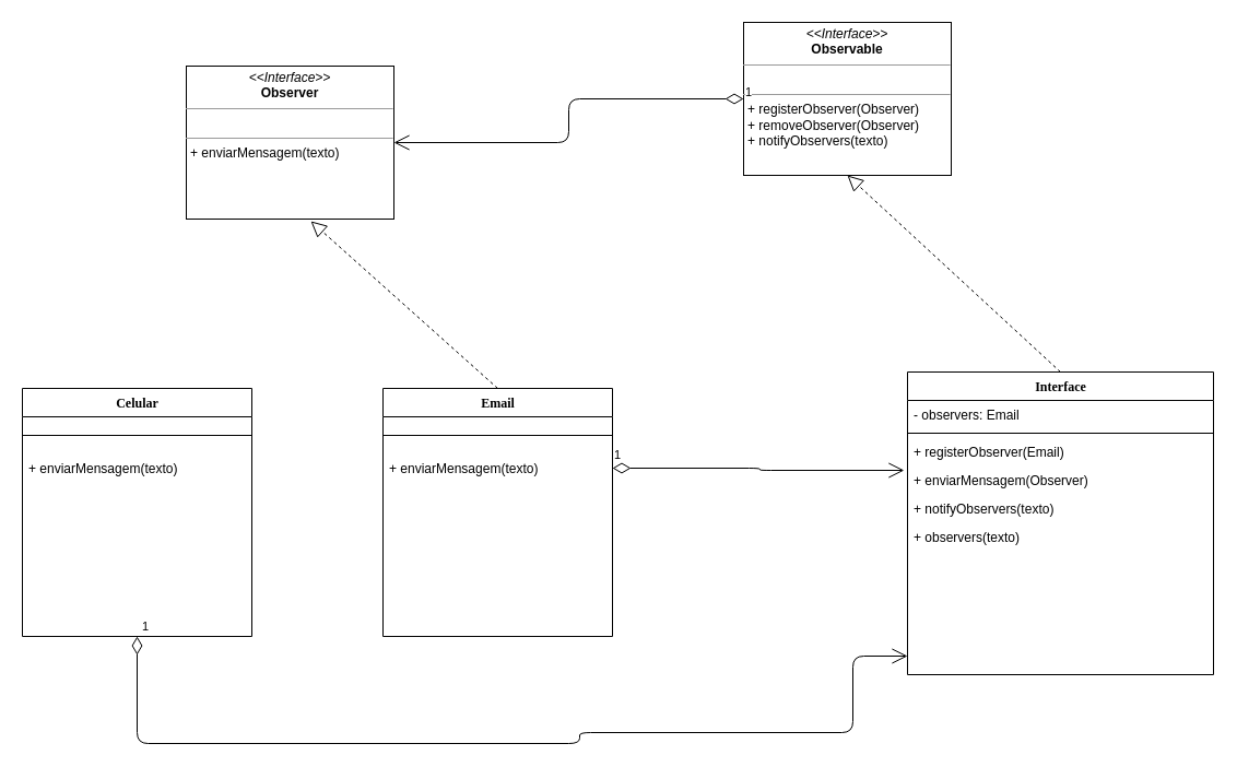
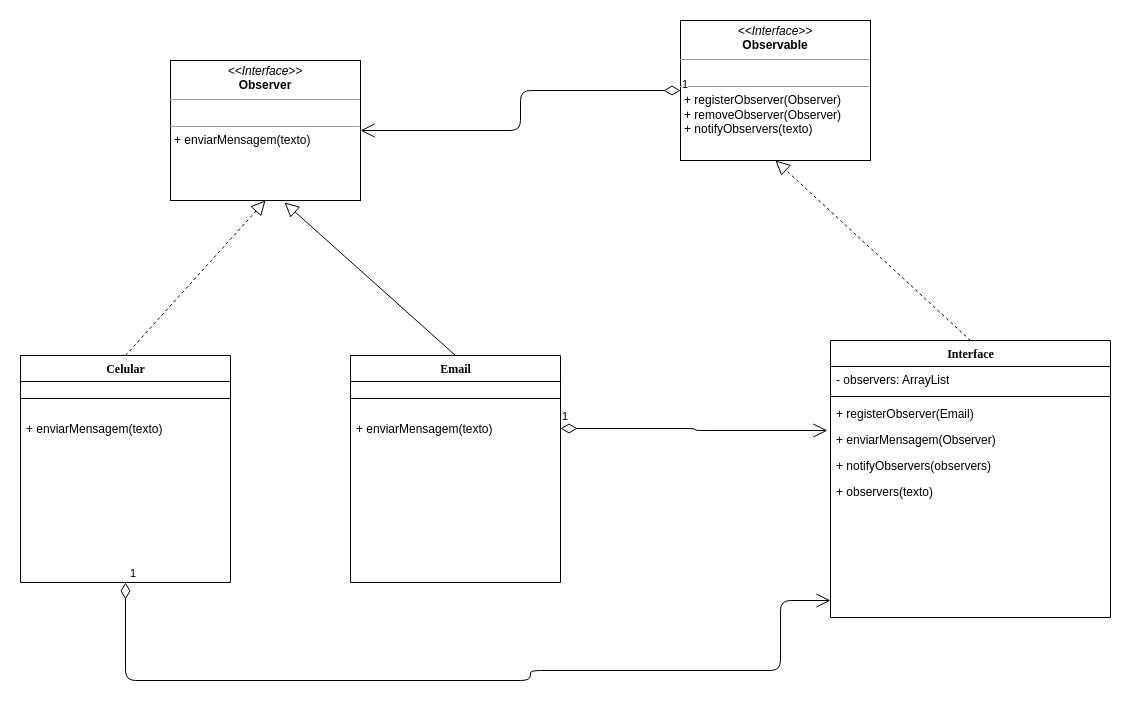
+ <mxCell id="18" value="" style="endArrow=block;dashed=1;endFill=0;endSize=12;html=1;exitX=0.5;exitY=0;exitDx=0;exitDy=0;entryX=0.5;entryY=1;entryDx=0;entryDy=0;" edge="1" parent="1" source="2" target="16"><mxGeometry width="160" relative="1" as="geometry"><mxPoint x="130" y="290" as="sourcePoint" /><mxPoint x="290" y="290" as="targetPoint" /></mxGeometry></mxCell>
- <mxCell id="17" value="" style="endArrow=block;dashed=1;endFill=0;endSize=12;html=1;exitX=0.5;exitY=0;exitDx=0;exitDy=0;entryX=0.6;entryY=1.014;entryDx=0;entryDy=0;entryPerimeter=0;" edge="1" parent="1" source="12" target="16"><mxGeometry width="160" relative="1" as="geometry"><mxPoint x="360" y="270" as="sourcePoint" /><mxPoint x="520" y="270" as="targetPoint" /></mxGeometry></mxCell>
+ <mxCell id="17" value="" style="endArrow=block;dashed=0;endFill=0;endSize=12;html=1;exitX=0.5;exitY=0;exitDx=0;exitDy=0;entryX=0.6;entryY=1.014;entryDx=0;entryDy=0;entryPerimeter=0;" edge="1" parent="1" source="12" target="16"><mxGeometry width="160" relative="1" as="geometry"><mxPoint x="360" y="270" as="sourcePoint" /><mxPoint x="520" y="270" as="targetPoint" /></mxGeometry></mxCell>
- <mxCell id="6" value="- observers: Email" style="text;html=1;strokeColor=none;fillColor=none;align=left;verticalAlign=top;spacingLeft=4;spacingRight=4;whiteSpace=wrap;overflow=hidden;rotatable=0;points=[[0,0.5],[1,0.5]];portConstraint=eastwest;" parent="5" vertex="1"><mxGeometry y="26" width="280" height="26" as="geometry" /></mxCell>
+ <mxCell id="6" value="- observers: ArrayList" style="text;html=1;strokeColor=none;fillColor=none;align=left;verticalAlign=top;spacingLeft=4;spacingRight=4;whiteSpace=wrap;overflow=hidden;rotatable=0;points=[[0,0.5],[1,0.5]];portConstraint=eastwest;" parent="5" vertex="1"><mxGeometry y="26" width="280" height="26" as="geometry" /></mxCell>
- <mxCell id="10" value="+ notifyObservers(texto)" style="text;html=1;strokeColor=none;fillColor=none;align=left;verticalAlign=top;spacingLeft=4;spacingRight=4;whiteSpace=wrap;overflow=hidden;rotatable=0;points=[[0,0.5],[1,0.5]];portConstraint=eastwest;" parent="5" vertex="1"><mxGeometry y="112" width="280" height="26" as="geometry" /></mxCell>
+ <mxCell id="10" value="+ notifyObservers(observers)" style="text;html=1;strokeColor=none;fillColor=none;align=left;verticalAlign=top;spacingLeft=4;spacingRight=4;whiteSpace=wrap;overflow=hidden;rotatable=0;points=[[0,0.5],[1,0.5]];portConstraint=eastwest;" parent="5" vertex="1"><mxGeometry y="112" width="280" height="26" as="geometry" /></mxCell>
